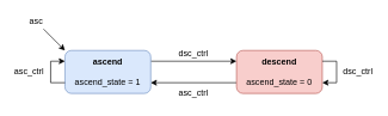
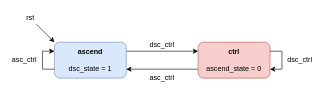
- <mxCell id="13" value="asc" style="text;html=1;strokeColor=none;fillColor=none;align=center;verticalAlign=middle;whiteSpace=wrap;rounded=0;" vertex="1" parent="1"><mxGeometry x="30" y="20" width="40" height="20" as="geometry" /></mxCell>
+ <mxCell id="13" value="rst" style="text;html=1;strokeColor=none;fillColor=none;align=center;verticalAlign=middle;whiteSpace=wrap;rounded=0;" vertex="1" parent="1"><mxGeometry x="30" y="20" width="40" height="20" as="geometry" /></mxCell>
- <mxCell id="4" value="&lt;b&gt;ascend&lt;/b&gt;&lt;br&gt;&lt;br&gt;ascend_state = 1" style="rounded=1;whiteSpace=wrap;html=1;fillColor=#dae8fc;strokeColor=#6c8ebf;" vertex="1" parent="1"><mxGeometry x="90" y="70" width="120" height="60" as="geometry" /></mxCell>
+ <mxCell id="4" value="&lt;b&gt;ascend&lt;/b&gt;&lt;br&gt;&lt;br&gt;dsc_state = 1" style="rounded=1;whiteSpace=wrap;html=1;fillColor=#dae8fc;strokeColor=#6c8ebf;" vertex="1" parent="1"><mxGeometry x="90" y="70" width="120" height="60" as="geometry" /></mxCell>
- <mxCell id="6" value="&lt;b&gt;descend&lt;/b&gt;&lt;br&gt;&lt;br&gt;ascend_state = 0" style="rounded=1;whiteSpace=wrap;html=1;fillColor=#f8cecc;strokeColor=#b85450;" vertex="1" parent="1"><mxGeometry x="330" y="70" width="120" height="60" as="geometry" /></mxCell>
+ <mxCell id="6" value="&lt;b&gt;ctrl&lt;/b&gt;&lt;br&gt;&lt;br&gt;ascend_state = 0" style="rounded=1;whiteSpace=wrap;html=1;fillColor=#f8cecc;strokeColor=#b85450;" vertex="1" parent="1"><mxGeometry x="330" y="70" width="120" height="60" as="geometry" /></mxCell>
